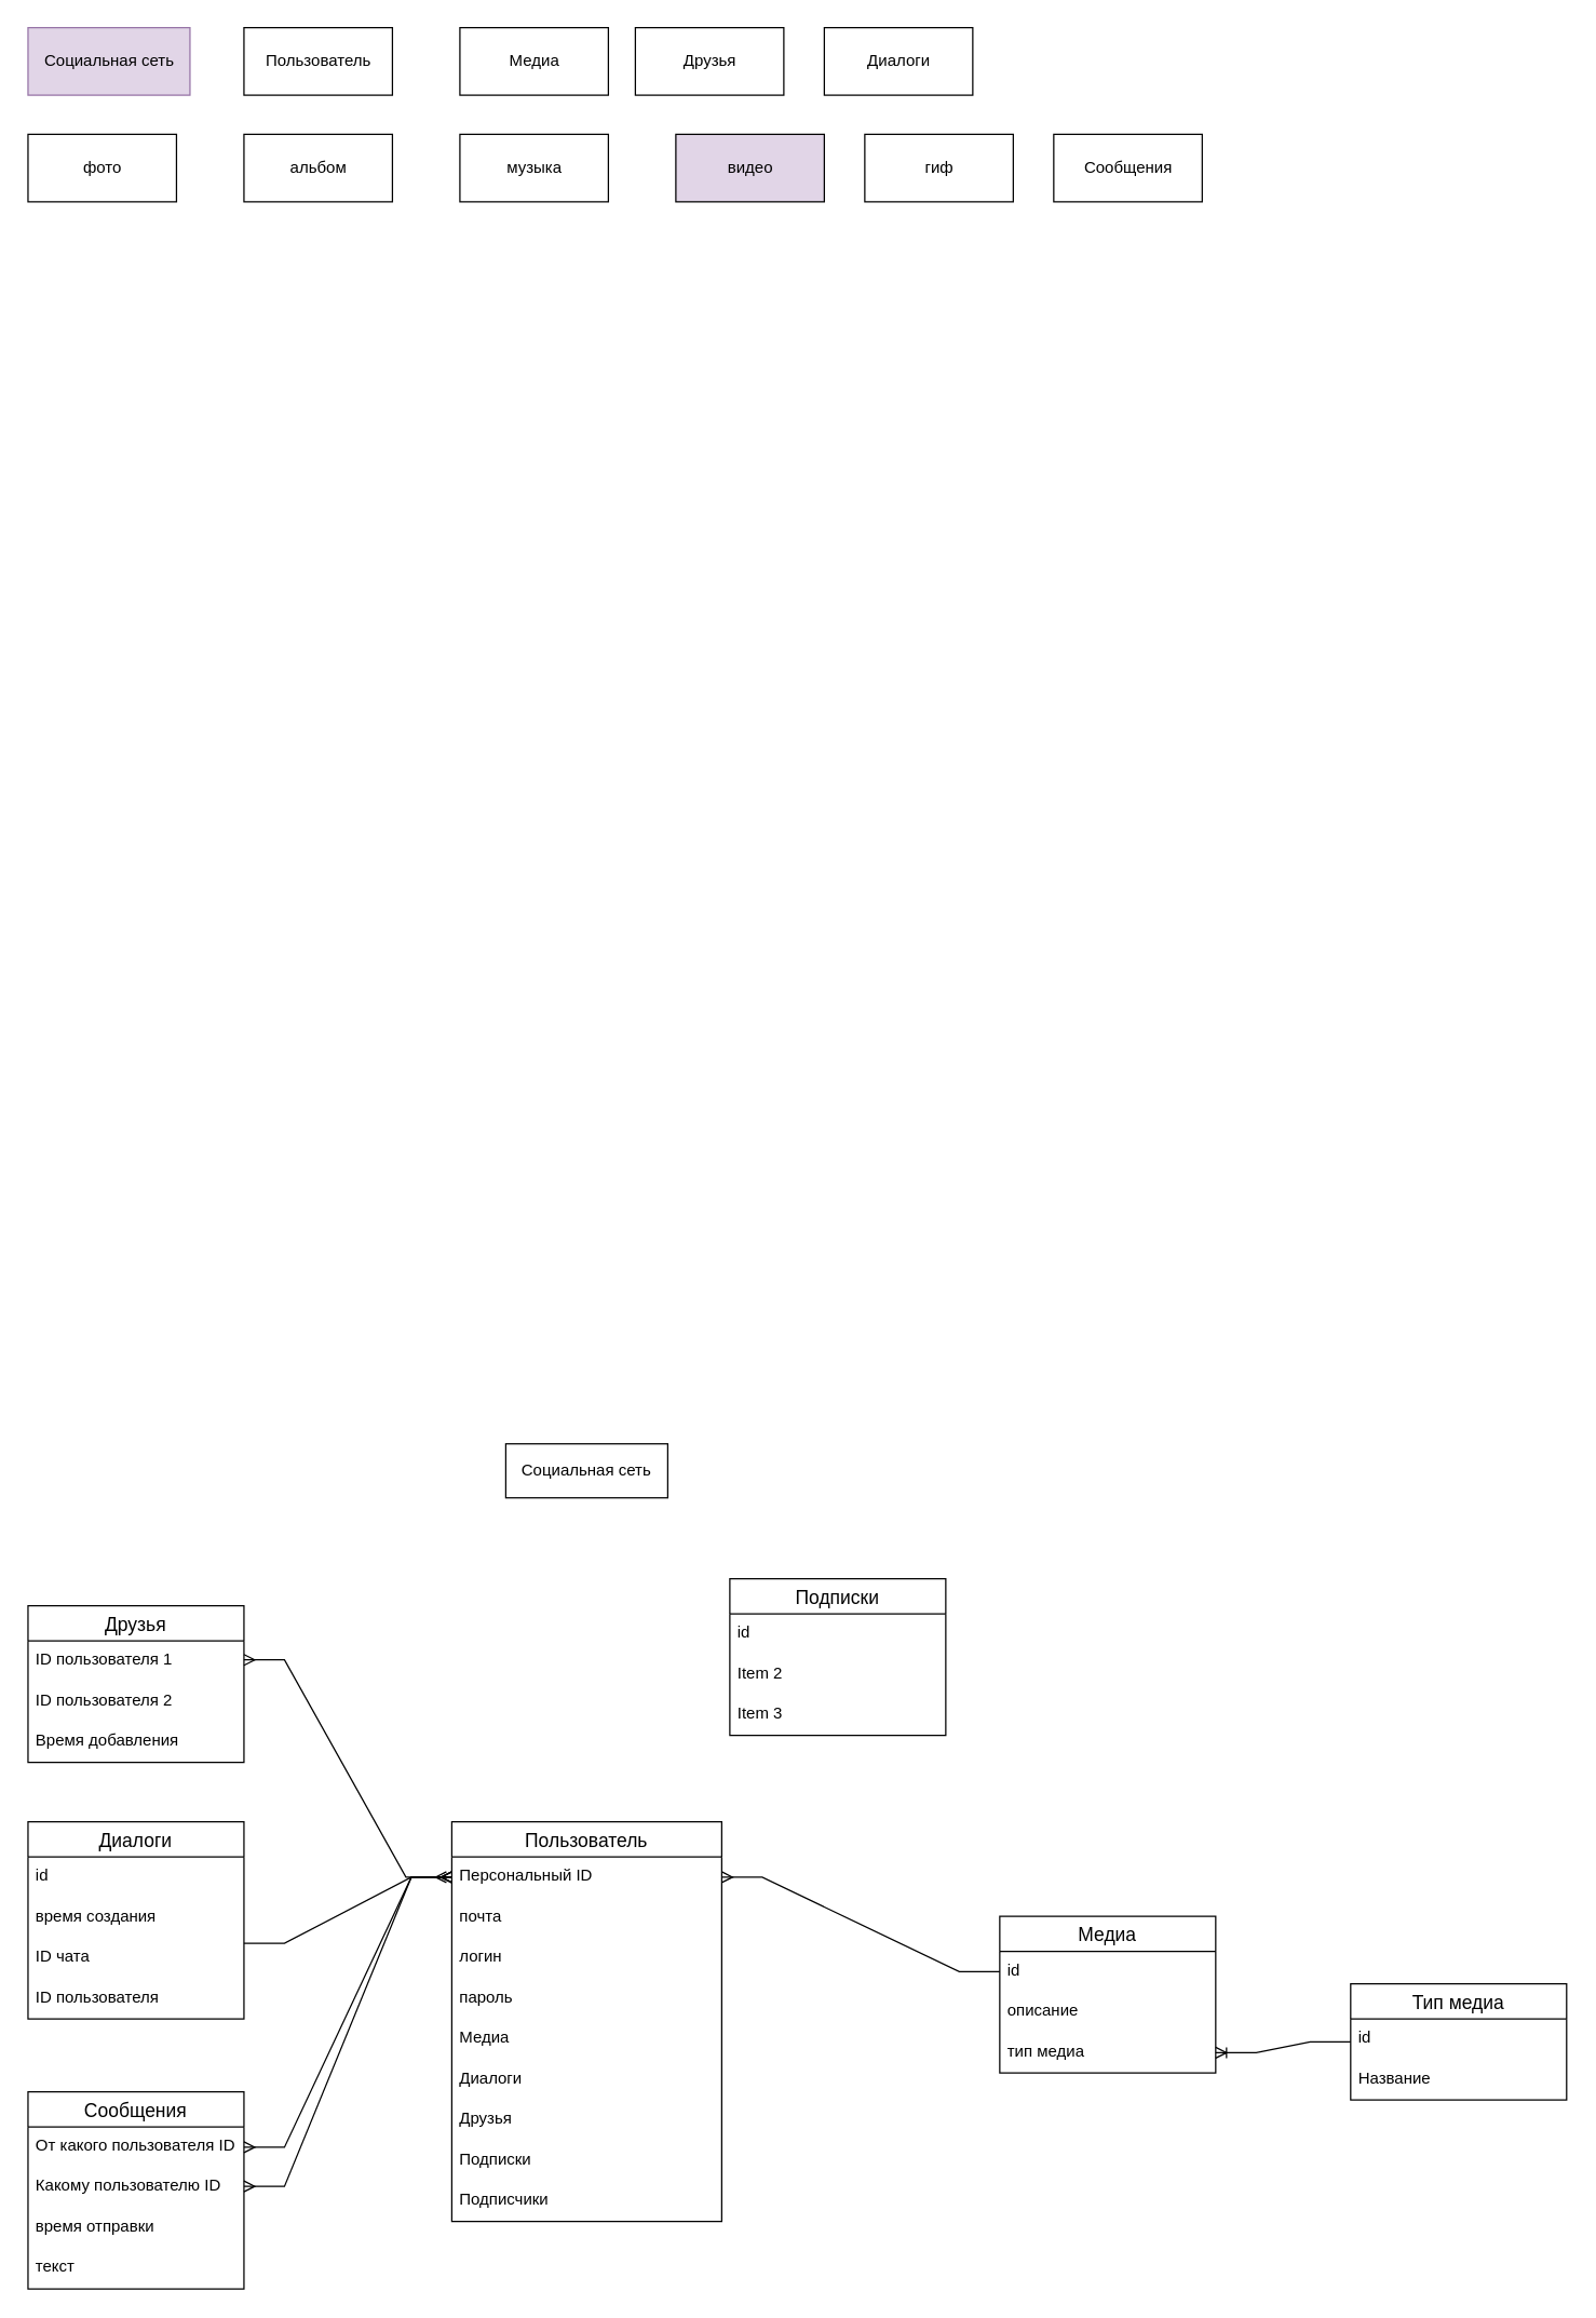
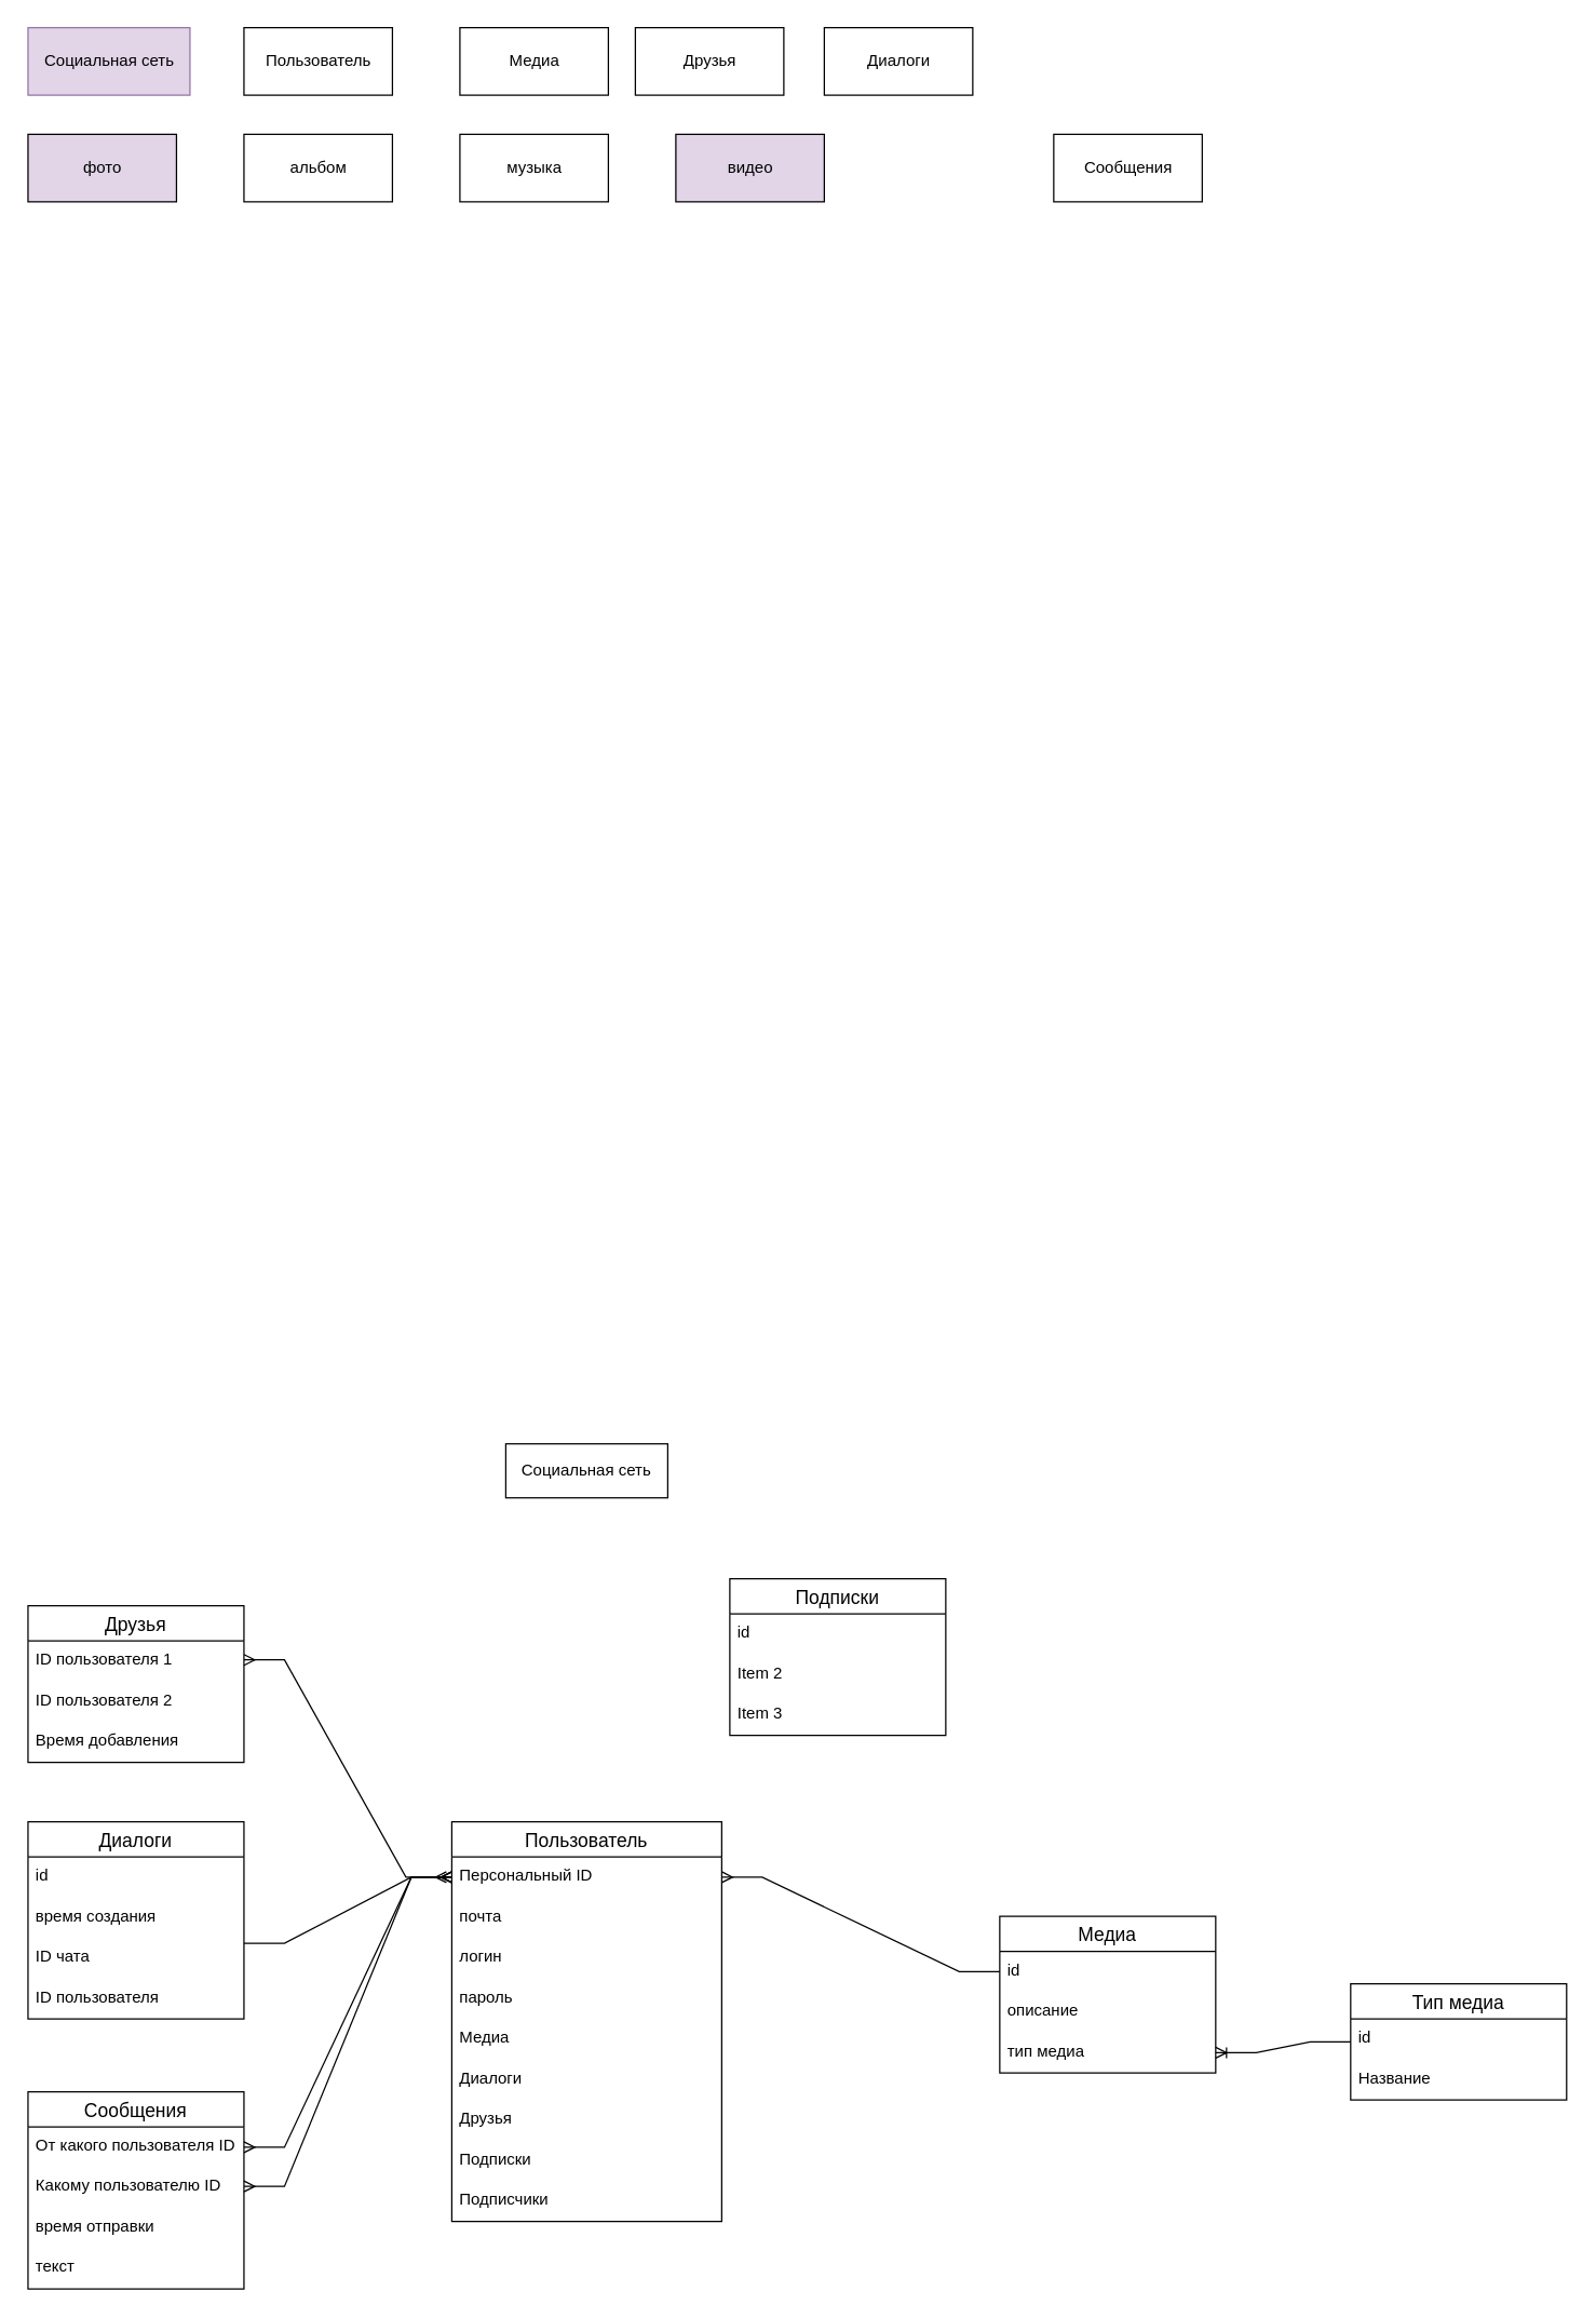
- <mxCell id="34" value="фото" style="html=1;" parent="1" vertex="1"><mxGeometry y="99" width="110" height="50" as="geometry" x="20" /></mxCell>
+ <mxCell id="34" value="фото" style="html=1;fillColor=#e1d5e7;" parent="1" vertex="1"><mxGeometry y="99" width="110" height="50" as="geometry" x="20" /></mxCell>
- <mxCell id="38" value="гиф" style="html=1;" parent="1" vertex="1"><mxGeometry x="640" y="99" width="110" height="50" as="geometry" /></mxCell>
